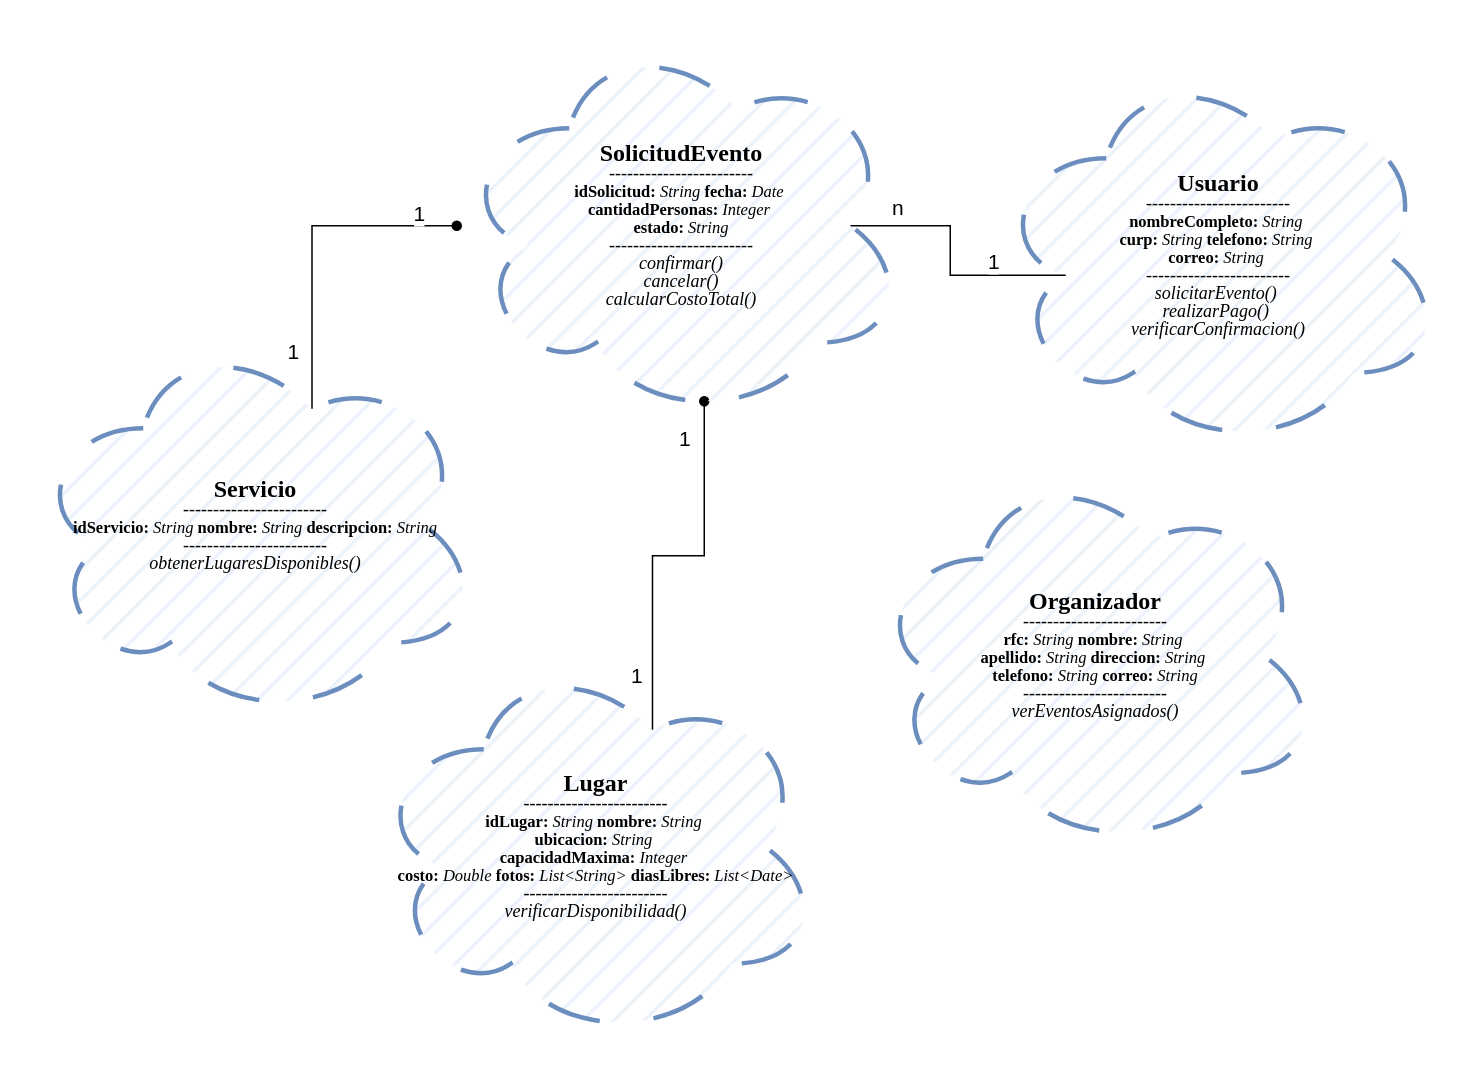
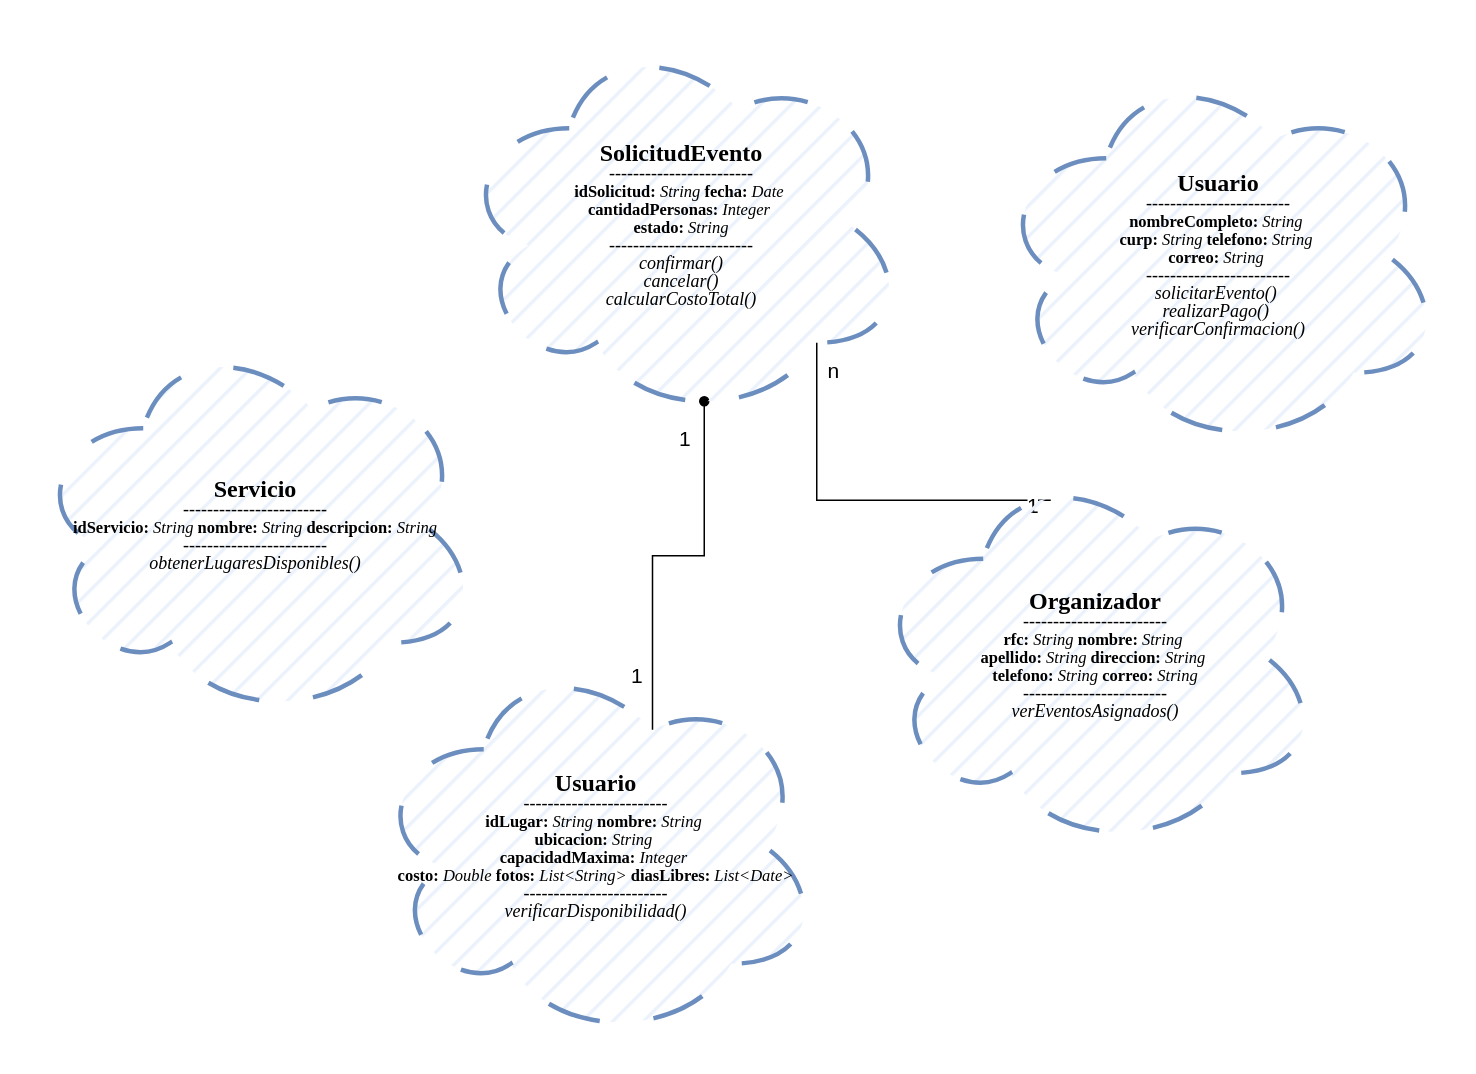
- <mxCell id="2" style="edgeStyle=orthogonalEdgeStyle;rounded=0;orthogonalLoop=1;jettySize=auto;html=1;endArrow=none;endFill=0;entryX=0.875;entryY=0.5;entryDx=0;entryDy=0;entryPerimeter=0;exitX=0.16;exitY=0.55;exitDx=0;exitDy=0;exitPerimeter=0;" edge="1" parent="1" source="5" target="14"><mxGeometry relative="1" as="geometry" /></mxCell>
- <mxCell id="3" value="n" style="edgeLabel;html=1;align=center;verticalAlign=middle;resizable=0;points=[];fontSize=14;" connectable="0" vertex="1" parent="2"><mxGeometry x="0.881" y="-3" relative="1" as="geometry"><mxPoint x="20" y="-10" as="offset" /></mxGeometry></mxCell>
- <mxCell id="4" value="1" style="edgeLabel;html=1;align=center;verticalAlign=middle;resizable=0;points=[];fontSize=14;" connectable="0" vertex="1" parent="2"><mxGeometry x="-0.892" y="3" relative="1" as="geometry"><mxPoint x="-39" y="-13" as="offset" /></mxGeometry></mxCell>
- <mxCell id="8" style="edgeStyle=orthogonalEdgeStyle;rounded=0;orthogonalLoop=1;jettySize=auto;html=1;endArrow=none;endFill=0;startArrow=oval;startFill=1;entryX=0.625;entryY=0.2;entryDx=0;entryDy=0;entryPerimeter=0;" edge="1" parent="1" source="14" target="6"><mxGeometry relative="1" as="geometry"><Array as="points"><mxPoint x="208" y="150" /></Array></mxGeometry></mxCell>
- <mxCell id="9" value="1" style="edgeLabel;html=1;align=center;verticalAlign=middle;resizable=0;points=[];fontSize=14;" connectable="0" vertex="1" parent="8"><mxGeometry x="-0.72" y="1" relative="1" as="geometry"><mxPoint x="5" y="-10" as="offset" /></mxGeometry></mxCell>
- <mxCell id="10" value="1" style="edgeLabel;html=1;align=center;verticalAlign=middle;resizable=0;points=[];fontSize=14;" connectable="0" vertex="1" parent="8"><mxGeometry x="0.839" relative="1" as="geometry"><mxPoint x="-13" y="-21" as="offset" /></mxGeometry></mxCell>
+ <mxCell id="15" style="edgeStyle=orthogonalEdgeStyle;rounded=0;orthogonalLoop=1;jettySize=auto;html=1;endArrow=none;endFill=0;entryX=0.8;entryY=0.8;entryDx=0;entryDy=0;entryPerimeter=0;exitX=0.4;exitY=0.1;exitDx=0;exitDy=0;exitPerimeter=0;" edge="1" parent="1" source="18" target="14"><mxGeometry relative="1" as="geometry"><Array as="points"><mxPoint x="700" y="333" /><mxPoint x="544" y="333" /></Array></mxGeometry></mxCell>
+ <mxCell id="16" value="n" style="edgeLabel;html=1;align=center;verticalAlign=middle;resizable=0;points=[];fontSize=14;" connectable="0" vertex="1" parent="15"><mxGeometry x="0.772" y="-3" relative="1" as="geometry"><mxPoint x="7" y="-12" as="offset" /></mxGeometry></mxCell>
+ <mxCell id="17" value="1" style="edgeLabel;html=1;align=center;verticalAlign=middle;resizable=0;points=[];fontSize=14;" connectable="0" vertex="1" parent="15"><mxGeometry x="-0.835" relative="1" as="geometry"><mxPoint x="9" y="3" as="offset" /></mxGeometry></mxCell>
- <mxCell id="7" value="&lt;div style=&quot;line-height: 100%;&quot;&gt;&lt;div&gt;&lt;font face=&quot;Lucida Console&quot;&gt;&lt;span style=&quot;font-size: 16px;&quot;&gt;&lt;b&gt;Lugar&lt;/b&gt;&lt;/span&gt;&lt;/font&gt;&lt;/div&gt;&lt;div&gt;&lt;font face=&quot;Lucida Console&quot;&gt;------------------------&lt;/font&gt;&lt;/div&gt;&lt;div&gt;&lt;div&gt;&lt;font face=&quot;Lucida Console&quot;&gt;&lt;span style=&quot;font-size: 11px;&quot;&gt;&lt;b&gt;idLugar: &lt;/b&gt;&lt;i&gt;String &lt;/i&gt;&lt;b&gt;nombre: &lt;/b&gt;&lt;i&gt;String&lt;/i&gt;&lt;b&gt;&amp;nbsp;&lt;/b&gt;&lt;/span&gt;&lt;/font&gt;&lt;/div&gt;&lt;div&gt;&lt;font face=&quot;Lucida Console&quot;&gt;&lt;span style=&quot;font-size: 11px;&quot;&gt;&lt;b&gt;ubicacion: &lt;/b&gt;&lt;i&gt;String&amp;nbsp;&lt;/i&gt;&lt;/span&gt;&lt;/font&gt;&lt;/div&gt;&lt;div&gt;&lt;font face=&quot;Lucida Console&quot;&gt;&lt;span style=&quot;font-size: 11px;&quot;&gt;&lt;b&gt;capacidadMaxima: &lt;/b&gt;&lt;i&gt;Integer&amp;nbsp;&lt;/i&gt;&lt;/span&gt;&lt;/font&gt;&lt;/div&gt;&lt;div&gt;&lt;font face=&quot;Lucida Console&quot;&gt;&lt;span style=&quot;font-size: 11px;&quot;&gt;&lt;b&gt;costo: &lt;/b&gt;&lt;i&gt;Double &lt;/i&gt;&lt;b&gt;fotos: &lt;/b&gt;&lt;i&gt;List&amp;lt;String&amp;gt;&lt;/i&gt;&lt;b&gt; diasLibres: &lt;/b&gt;&lt;i&gt;List&amp;lt;Date&amp;gt;&lt;/i&gt;&lt;/span&gt;&lt;/font&gt;&lt;/div&gt;&lt;/div&gt;&lt;div&gt;&lt;span style=&quot;font-family: &amp;quot;Lucida Console&amp;quot;; background-color: transparent; color: light-dark(rgb(0, 0, 0), rgb(255, 255, 255));&quot;&gt;------------------------&lt;/span&gt;&lt;/div&gt;&lt;div&gt;&lt;div&gt;&lt;font face=&quot;Lucida Console&quot;&gt;&lt;i&gt;verificarDisponibilidad()&lt;/i&gt;&lt;/font&gt;&lt;/div&gt;&lt;/div&gt;&lt;/div&gt;" style="ellipse;shape=cloud;whiteSpace=wrap;html=1;fillColor=#EBF2FC;strokeColor=#6c8ebf;dashed=1;dashPattern=12 12;strokeWidth=3;fillStyle=hatch;" vertex="1" parent="1"><mxGeometry x="247" y="434" width="300" height="260" as="geometry" /></mxCell>
+ <mxCell id="7" value="&lt;div style=&quot;line-height: 100%;&quot;&gt;&lt;div&gt;&lt;font face=&quot;Lucida Console&quot;&gt;&lt;span style=&quot;font-size: 16px;&quot;&gt;&lt;b&gt;Usuario&lt;/b&gt;&lt;/span&gt;&lt;/font&gt;&lt;/div&gt;&lt;div&gt;&lt;font face=&quot;Lucida Console&quot;&gt;------------------------&lt;/font&gt;&lt;/div&gt;&lt;div&gt;&lt;div&gt;&lt;font face=&quot;Lucida Console&quot;&gt;&lt;span style=&quot;font-size: 11px;&quot;&gt;&lt;b&gt;idLugar: &lt;/b&gt;&lt;i&gt;String &lt;/i&gt;&lt;b&gt;nombre: &lt;/b&gt;&lt;i&gt;String&lt;/i&gt;&lt;b&gt;&amp;nbsp;&lt;/b&gt;&lt;/span&gt;&lt;/font&gt;&lt;/div&gt;&lt;div&gt;&lt;font face=&quot;Lucida Console&quot;&gt;&lt;span style=&quot;font-size: 11px;&quot;&gt;&lt;b&gt;ubicacion: &lt;/b&gt;&lt;i&gt;String&amp;nbsp;&lt;/i&gt;&lt;/span&gt;&lt;/font&gt;&lt;/div&gt;&lt;div&gt;&lt;font face=&quot;Lucida Console&quot;&gt;&lt;span style=&quot;font-size: 11px;&quot;&gt;&lt;b&gt;capacidadMaxima: &lt;/b&gt;&lt;i&gt;Integer&amp;nbsp;&lt;/i&gt;&lt;/span&gt;&lt;/font&gt;&lt;/div&gt;&lt;div&gt;&lt;font face=&quot;Lucida Console&quot;&gt;&lt;span style=&quot;font-size: 11px;&quot;&gt;&lt;b&gt;costo: &lt;/b&gt;&lt;i&gt;Double &lt;/i&gt;&lt;b&gt;fotos: &lt;/b&gt;&lt;i&gt;List&amp;lt;String&amp;gt;&lt;/i&gt;&lt;b&gt; diasLibres: &lt;/b&gt;&lt;i&gt;List&amp;lt;Date&amp;gt;&lt;/i&gt;&lt;/span&gt;&lt;/font&gt;&lt;/div&gt;&lt;/div&gt;&lt;div&gt;&lt;span style=&quot;font-family: &amp;quot;Lucida Console&amp;quot;; background-color: transparent; color: light-dark(rgb(0, 0, 0), rgb(255, 255, 255));&quot;&gt;------------------------&lt;/span&gt;&lt;/div&gt;&lt;div&gt;&lt;div&gt;&lt;font face=&quot;Lucida Console&quot;&gt;&lt;i&gt;verificarDisponibilidad()&lt;/i&gt;&lt;/font&gt;&lt;/div&gt;&lt;/div&gt;&lt;/div&gt;" style="ellipse;shape=cloud;whiteSpace=wrap;html=1;fillColor=#EBF2FC;strokeColor=#6c8ebf;dashed=1;dashPattern=12 12;strokeWidth=3;fillStyle=hatch;" vertex="1" parent="1"><mxGeometry x="247" y="434" width="300" height="260" as="geometry" /></mxCell>
